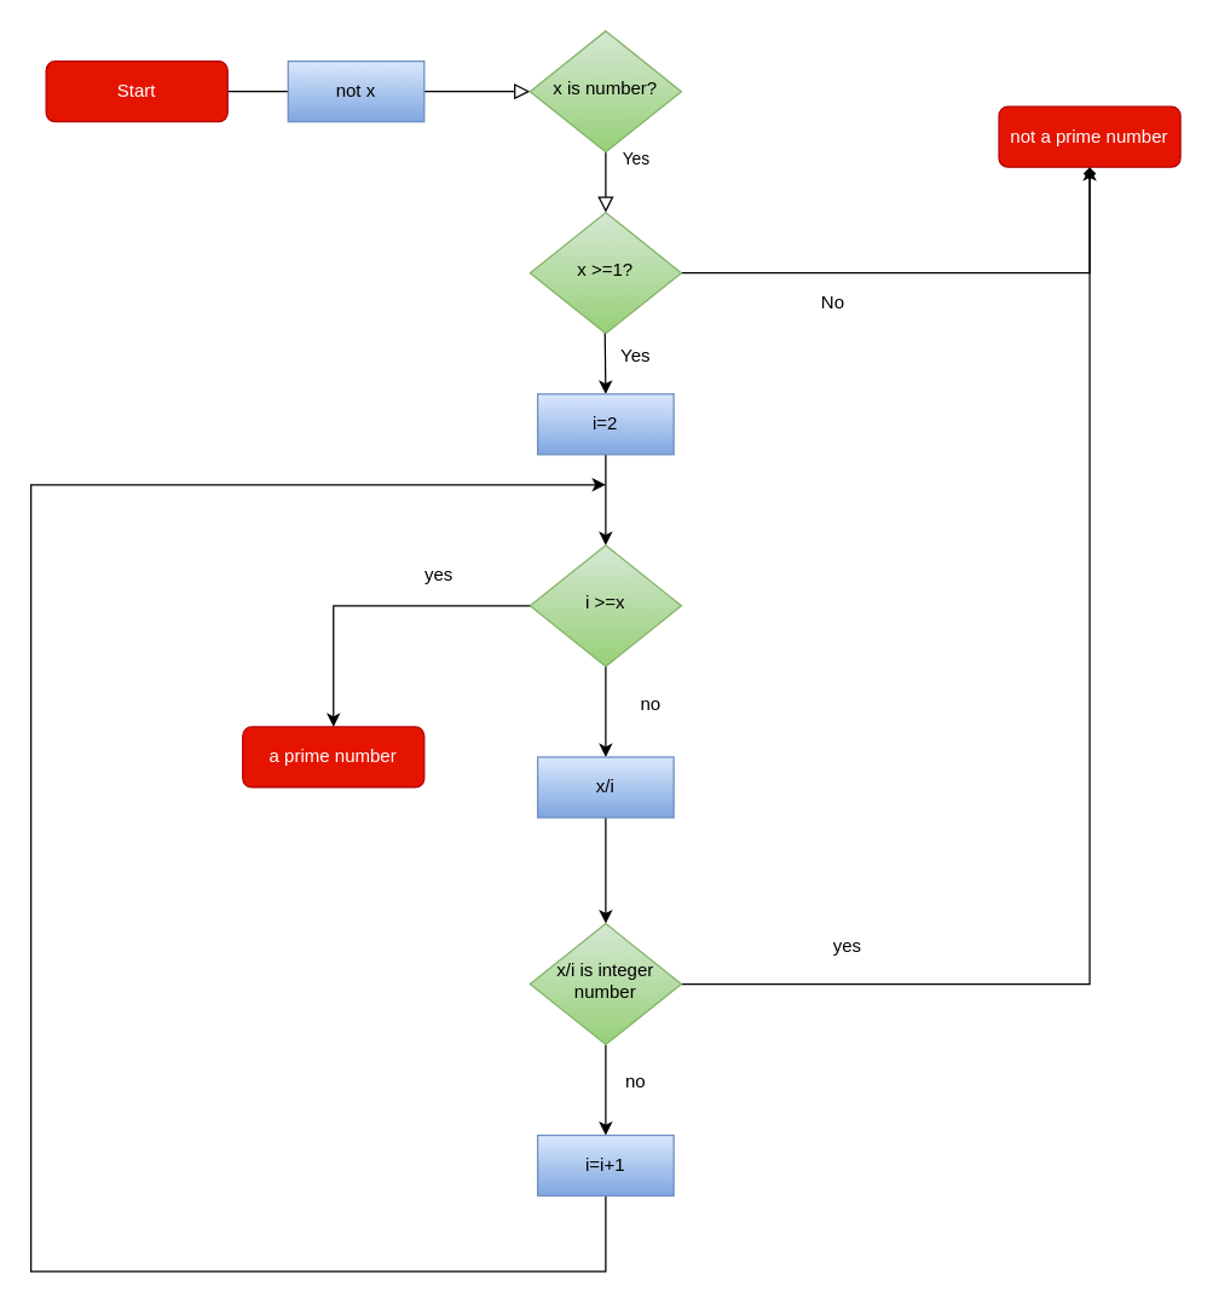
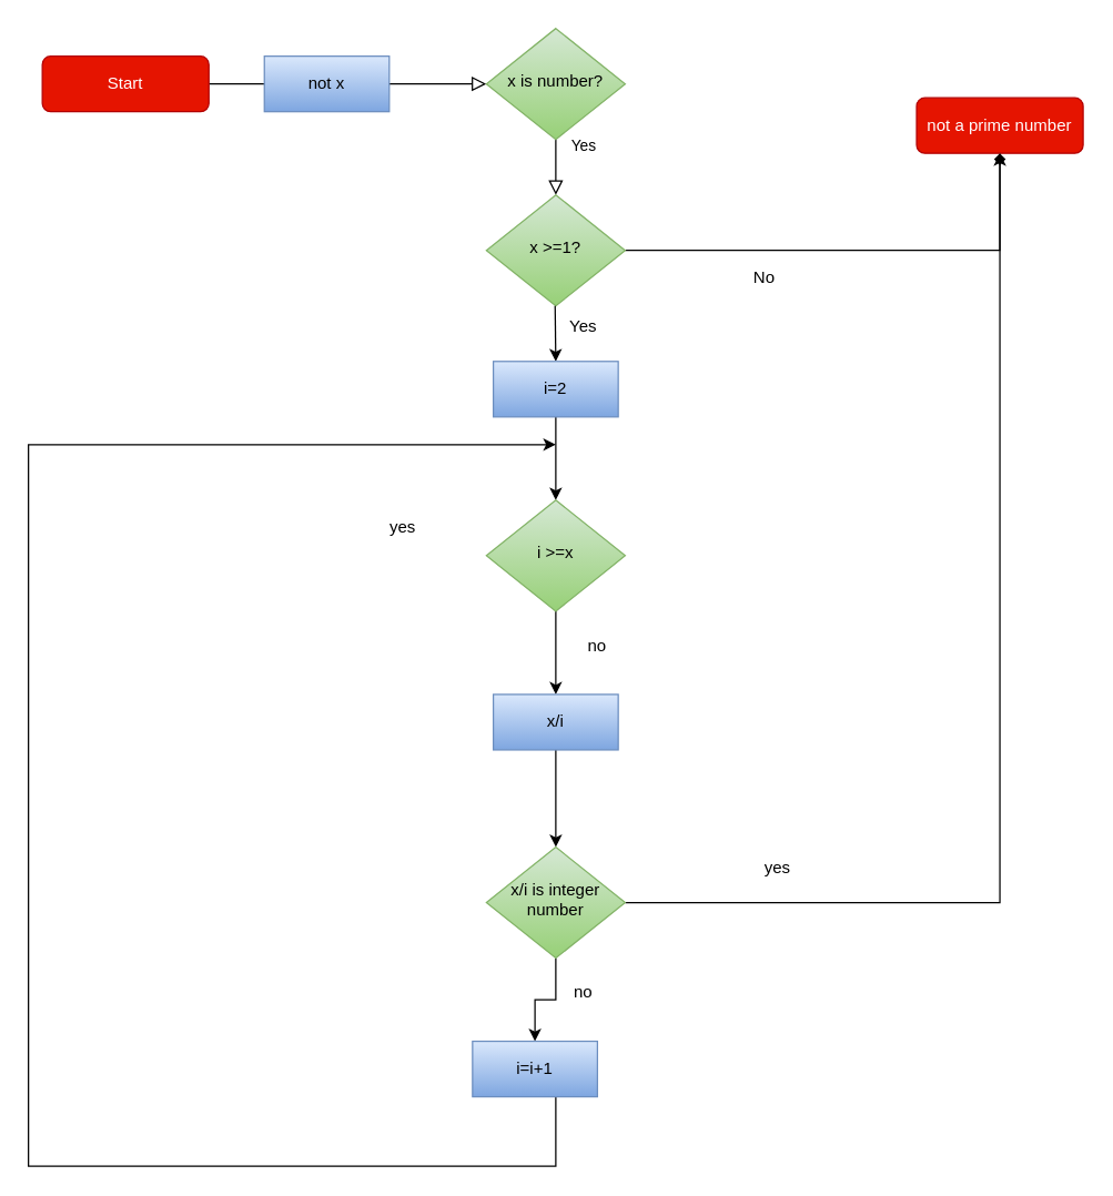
- <mxCell id="25" value="" style="edgeStyle=none;orthogonalLoop=1;jettySize=auto;html=1;rounded=0;entryX=0.5;entryY=0;entryDx=0;entryDy=0;exitX=0;exitY=0.5;exitDx=0;exitDy=0;" edge="1" parent="1" source="17" target="9"><mxGeometry width="100" relative="1" as="geometry"><mxPoint x="260" y="400" as="sourcePoint" /><mxPoint x="360" y="400" as="targetPoint" /><Array as="points"><mxPoint x="220" y="400" /></Array></mxGeometry></mxCell>
- <mxCell id="9" value="a prime number&lt;br&gt;" style="rounded=1;whiteSpace=wrap;html=1;fontSize=12;glass=0;strokeWidth=1;shadow=0;fillColor=#e51400;fontColor=#ffffff;strokeColor=#B20000;" parent="1" vertex="1"><mxGeometry x="160" y="480" width="120" height="40" as="geometry" /></mxCell>
- <mxCell id="28" value="i=i+1" style="rounded=0;whiteSpace=wrap;html=1;fillColor=#dae8fc;gradientColor=#7ea6e0;strokeColor=#6c8ebf;" vertex="1" parent="1"><mxGeometry x="355" y="750" width="90" height="40" as="geometry" /></mxCell>
+ <mxCell id="28" value="i=i+1" style="rounded=0;whiteSpace=wrap;html=1;fillColor=#dae8fc;gradientColor=#7ea6e0;strokeColor=#6c8ebf;" vertex="1" parent="1"><mxGeometry x="340" y="750" width="90" height="40" as="geometry" /></mxCell>
